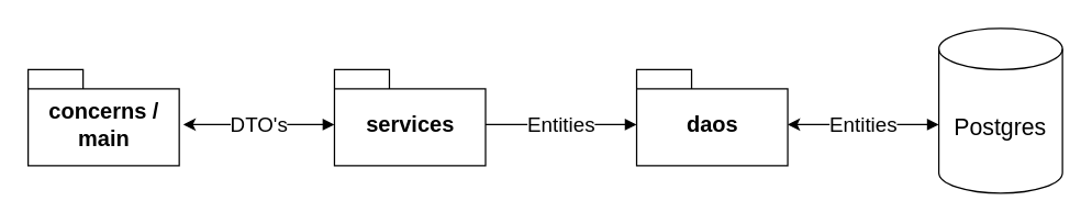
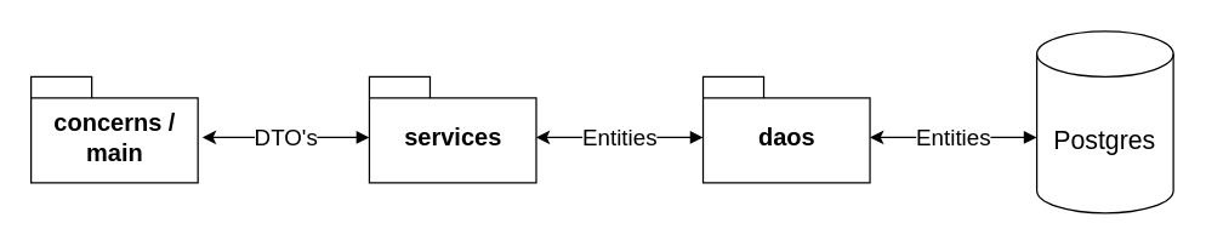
- <mxCell id="2" value="&lt;font style=&quot;font-size: 15px;&quot;&gt;Entities&lt;/font&gt;" style="edgeStyle=orthogonalEdgeStyle;rounded=0;orthogonalLoop=1;jettySize=auto;html=1;startArrow=block;startFill=1;endArrow=none;endFill=1;" parent="1" source="3" target="4" edge="1"><mxGeometry relative="1" as="geometry"><Array as="points"><mxPoint x="403" y="90" /><mxPoint x="403" y="90" /></Array></mxGeometry></mxCell>
+ <mxCell id="2" value="&lt;font style=&quot;font-size: 15px;&quot;&gt;Entities&lt;/font&gt;" style="edgeStyle=orthogonalEdgeStyle;rounded=0;orthogonalLoop=1;jettySize=auto;html=1;startArrow=block;startFill=1;endArrow=classic;endFill=1;" parent="1" source="3" target="4" edge="1"><mxGeometry relative="1" as="geometry"><Array as="points"><mxPoint x="403" y="90" /><mxPoint x="403" y="90" /></Array></mxGeometry></mxCell>
